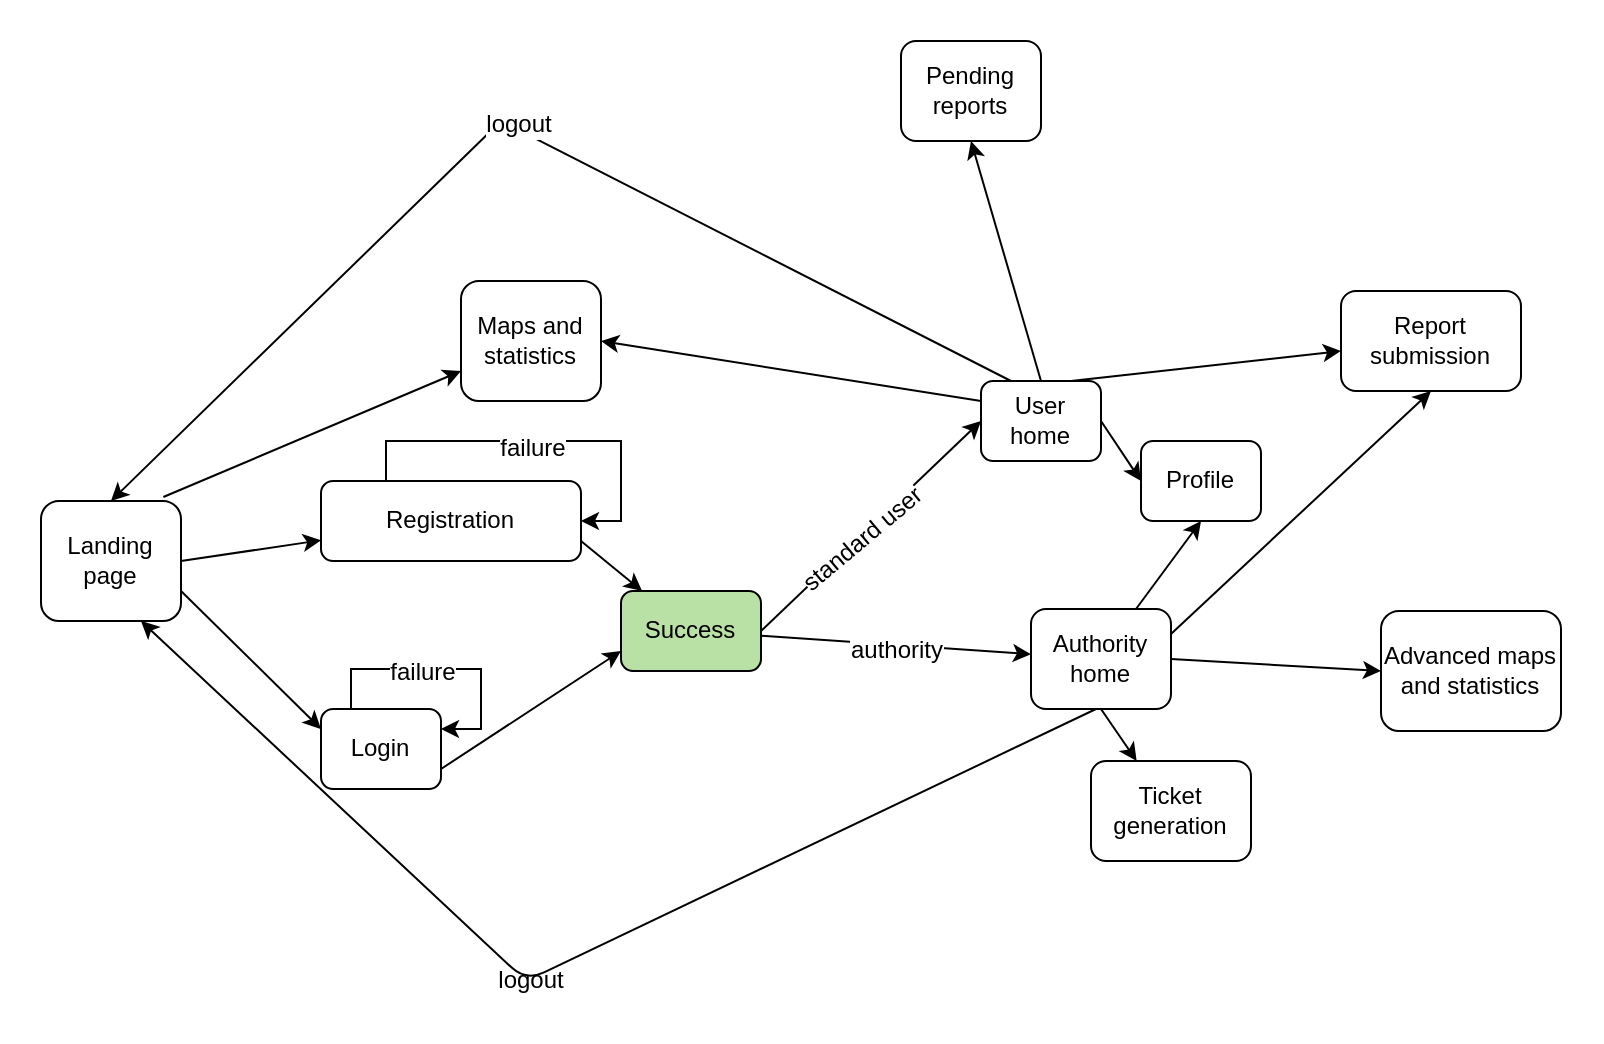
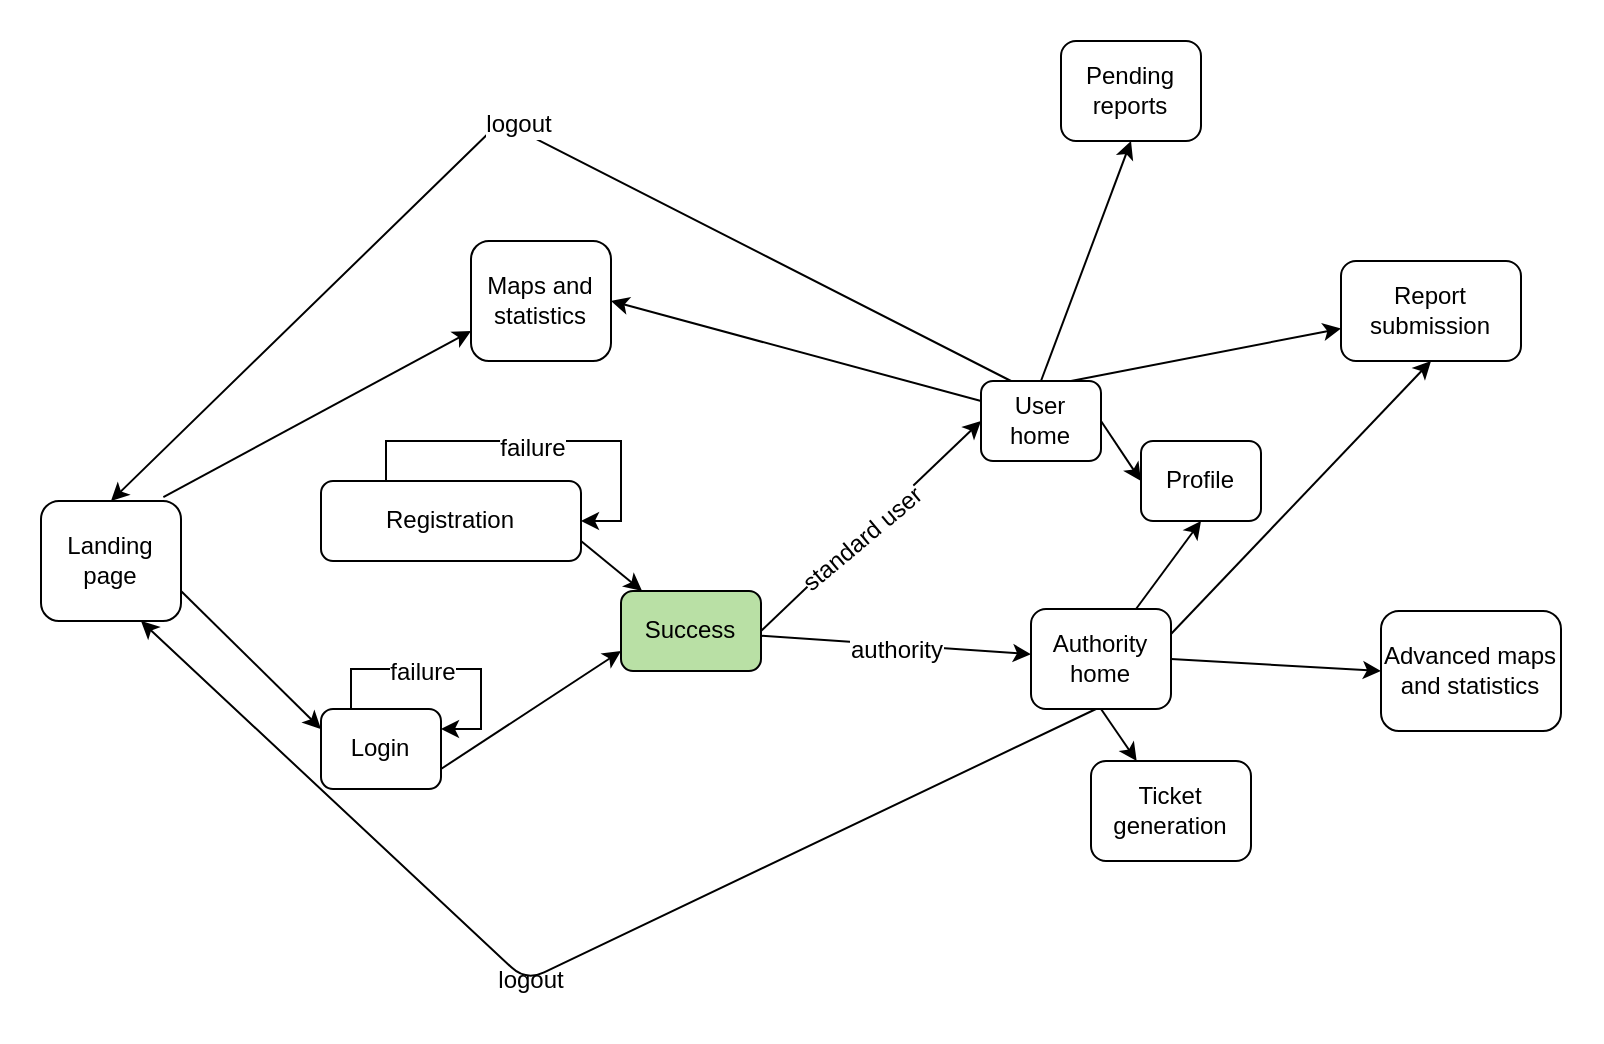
- <mxCell id="21" value="Pending reports" style="rounded=1;whiteSpace=wrap;html=1;fillColor=#FFFFFF;" vertex="1" parent="1"><mxGeometry x="450" y="20" width="70" height="50" as="geometry" /></mxCell>
+ <mxCell id="21" value="Pending reports" style="rounded=1;whiteSpace=wrap;html=1;fillColor=#FFFFFF;" vertex="1" parent="1"><mxGeometry x="530" y="20" width="70" height="50" as="geometry" /></mxCell>
- <mxCell id="5" value="Maps and statistics" style="rounded=1;whiteSpace=wrap;html=1;" vertex="1" parent="1"><mxGeometry x="230" y="140" width="70" height="60" as="geometry" /></mxCell>
+ <mxCell id="5" value="Maps and statistics" style="rounded=1;whiteSpace=wrap;html=1;" vertex="1" parent="1"><mxGeometry x="235" y="120" width="70" height="60" as="geometry" /></mxCell>
- <mxCell id="7" value="Report submission" style="rounded=1;whiteSpace=wrap;html=1;" vertex="1" parent="1"><mxGeometry x="670" y="145" width="90" height="50" as="geometry" /></mxCell>
+ <mxCell id="7" value="Report submission" style="rounded=1;whiteSpace=wrap;html=1;" vertex="1" parent="1"><mxGeometry x="670" y="130" width="90" height="50" as="geometry" /></mxCell>
- <mxCell id="6" value="" style="endArrow=classic;html=1;exitX=1;exitY=0.5;exitDx=0;exitDy=0;" edge="1" parent="1" source="2" target="4"><mxGeometry width="50" height="50" relative="1" as="geometry"><mxPoint x="110" y="290" as="sourcePoint" /><mxPoint x="160" y="240" as="targetPoint" /></mxGeometry></mxCell>
